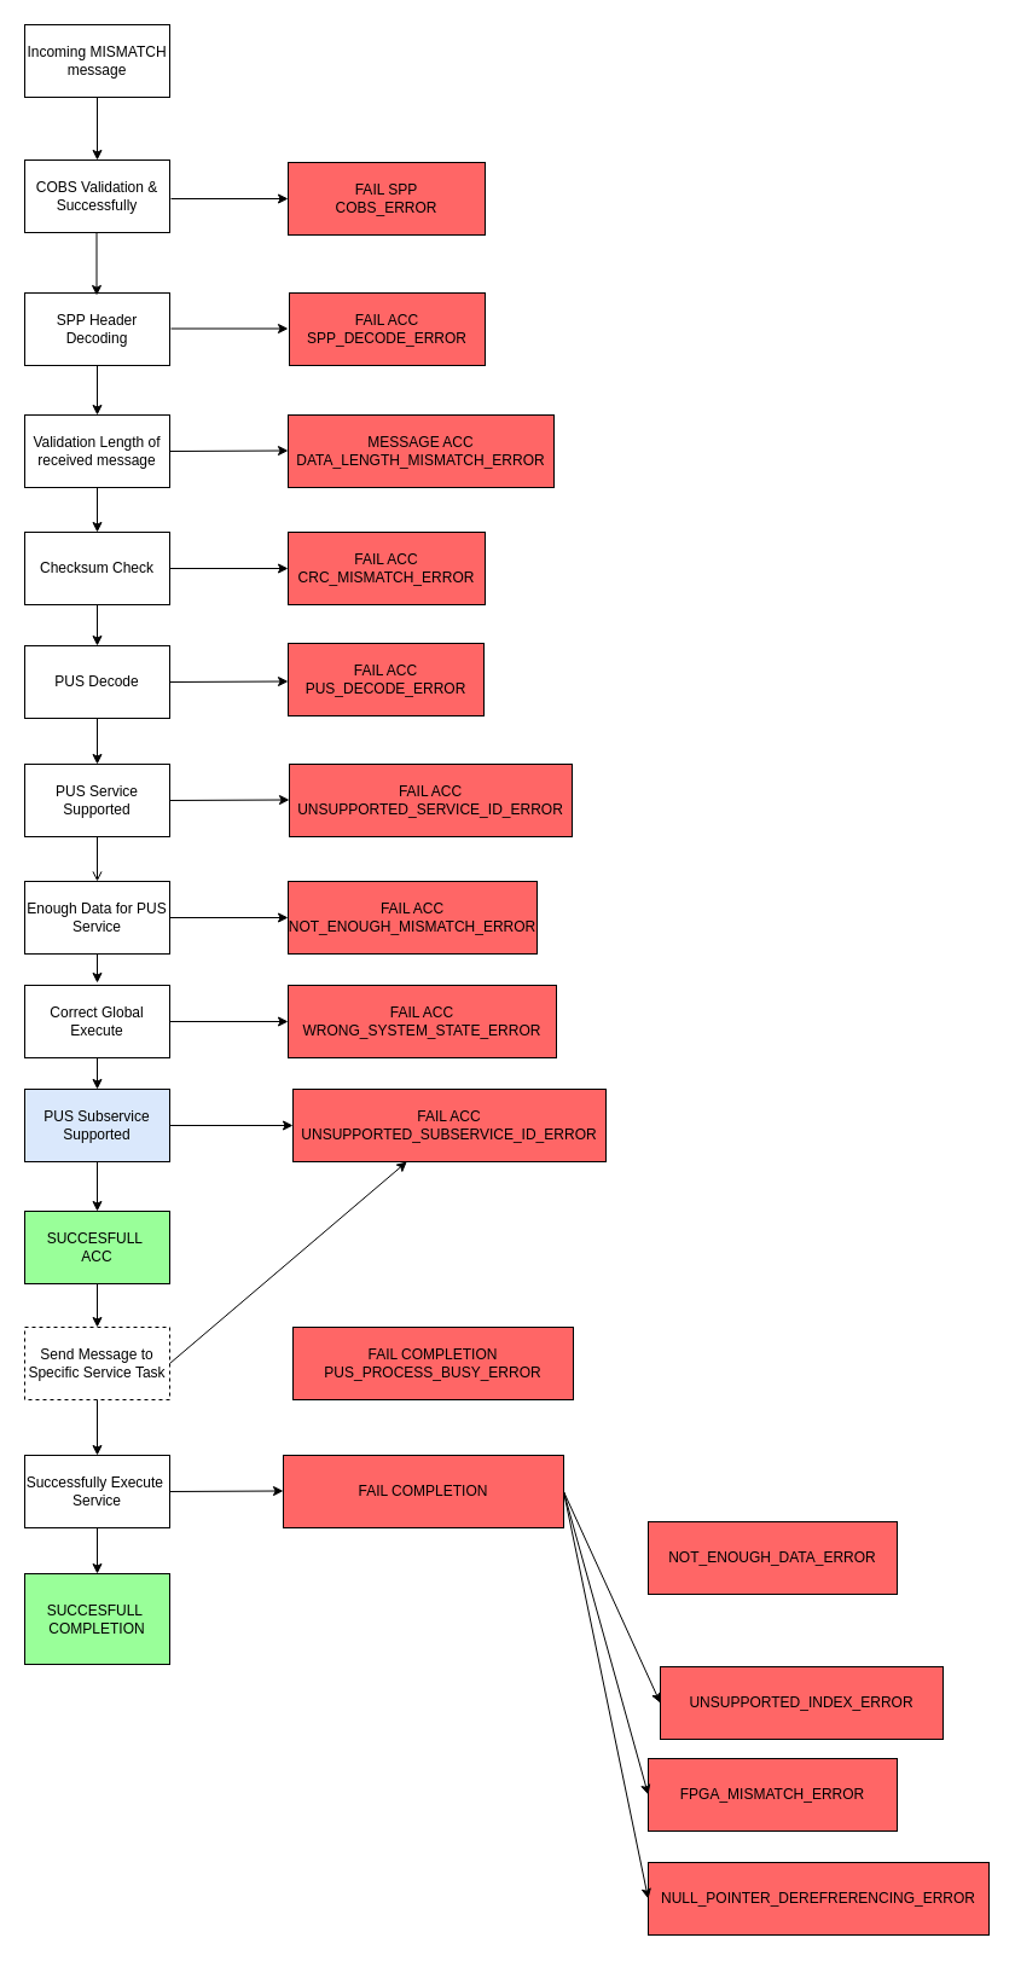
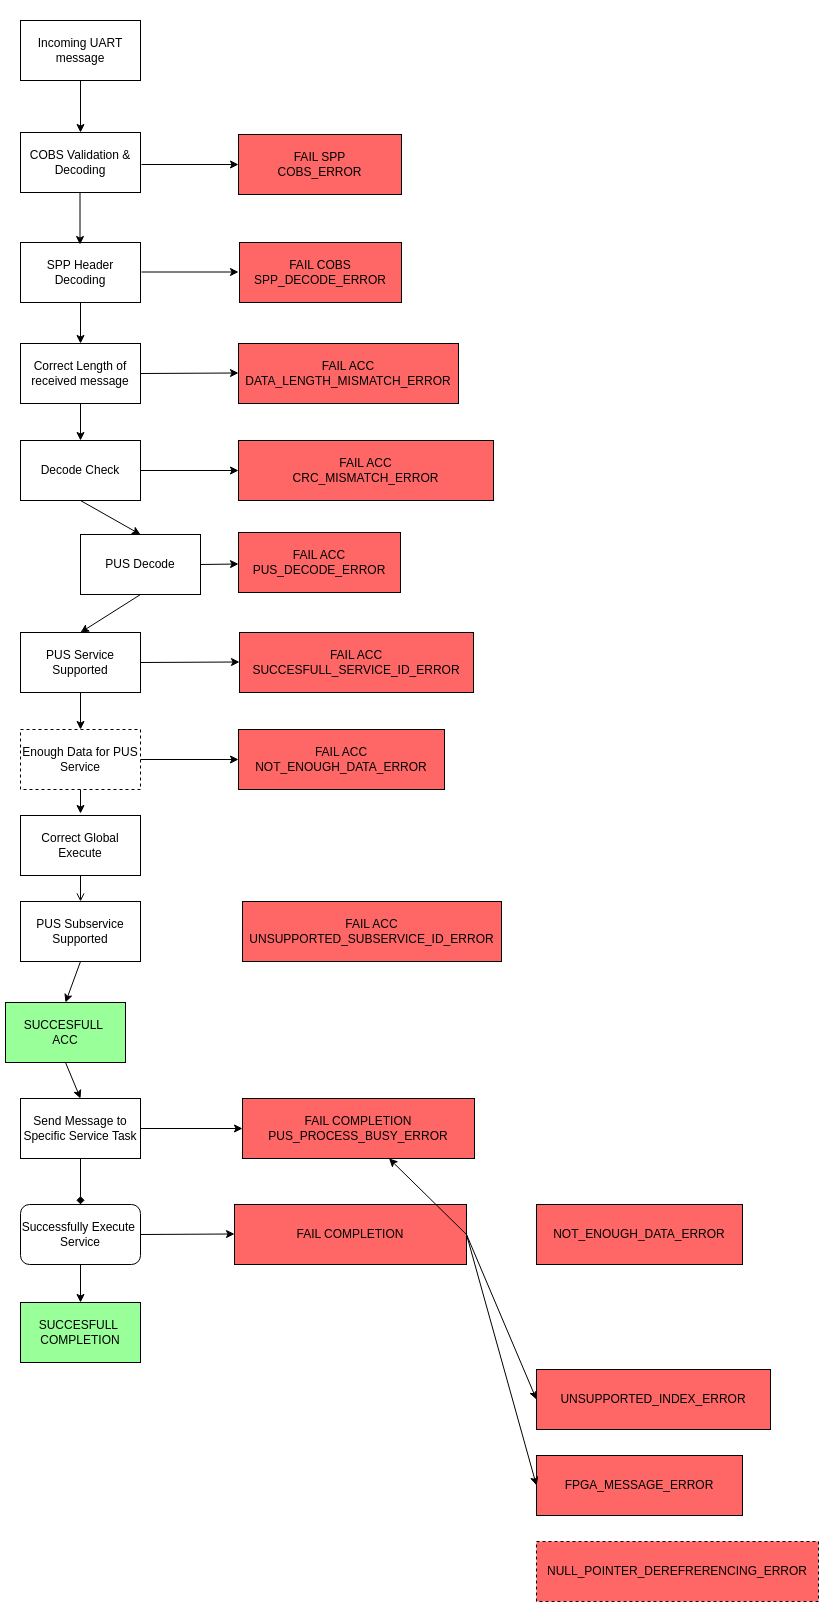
- <mxCell id="2" value="Incoming MISMATCH message" style="rounded=0;whiteSpace=wrap;html=1;" vertex="1" parent="1"><mxGeometry x="20" y="20" width="120" height="60" as="geometry" /></mxCell>
+ <mxCell id="2" value="Incoming UART message" style="rounded=0;whiteSpace=wrap;html=1;" vertex="1" parent="1"><mxGeometry x="20" y="20" width="120" height="60" as="geometry" /></mxCell>
- <mxCell id="3" value="COBS Validation &amp;amp; Successfully" style="rounded=0;whiteSpace=wrap;html=1;" vertex="1" parent="1"><mxGeometry x="20" y="132" width="120" height="60" as="geometry" /></mxCell>
+ <mxCell id="3" value="COBS Validation &amp;amp; Decoding" style="rounded=0;whiteSpace=wrap;html=1;" vertex="1" parent="1"><mxGeometry x="20" y="132" width="120" height="60" as="geometry" /></mxCell>
- <mxCell id="10" value="FAIL ACC&lt;div&gt;SPP_DECODE_ERROR&lt;/div&gt;" style="rounded=0;whiteSpace=wrap;html=1;fillColor=#FF6666;" vertex="1" parent="1"><mxGeometry x="239" y="242" width="162" height="60" as="geometry" /></mxCell>
+ <mxCell id="10" value="FAIL COBS&lt;div&gt;SPP_DECODE_ERROR&lt;/div&gt;" style="rounded=0;whiteSpace=wrap;html=1;fillColor=#FF6666;" vertex="1" parent="1"><mxGeometry x="239" y="242" width="162" height="60" as="geometry" /></mxCell>
- <mxCell id="5" value="Validation Length of received message" style="rounded=0;whiteSpace=wrap;html=1;" vertex="1" parent="1"><mxGeometry x="20" y="343" width="120" height="60" as="geometry" /></mxCell>
+ <mxCell id="5" value="Correct Length of received message" style="rounded=0;whiteSpace=wrap;html=1;" vertex="1" parent="1"><mxGeometry x="20" y="343" width="120" height="60" as="geometry" /></mxCell>
- <mxCell id="12" value="MESSAGE ACC&lt;div&gt;DATA_LENGTH_MISMATCH_ERROR&lt;/div&gt;" style="rounded=0;whiteSpace=wrap;html=1;fillColor=#FF6666;" vertex="1" parent="1"><mxGeometry x="238" y="343" width="220" height="60" as="geometry" /></mxCell>
+ <mxCell id="12" value="FAIL ACC&lt;div&gt;DATA_LENGTH_MISMATCH_ERROR&lt;/div&gt;" style="rounded=0;whiteSpace=wrap;html=1;fillColor=#FF6666;" vertex="1" parent="1"><mxGeometry x="238" y="343" width="220" height="60" as="geometry" /></mxCell>
- <mxCell id="6" value="Checksum Check" style="rounded=0;whiteSpace=wrap;html=1;" vertex="1" parent="1"><mxGeometry x="20" y="440" width="120" height="60" as="geometry" /></mxCell>
+ <mxCell id="6" value="Decode Check" style="rounded=0;whiteSpace=wrap;html=1;" vertex="1" parent="1"><mxGeometry x="20" y="440" width="120" height="60" as="geometry" /></mxCell>
- <mxCell id="14" value="FAIL ACC&lt;div&gt;CRC_MISMATCH_ERROR&lt;/div&gt;" style="rounded=0;whiteSpace=wrap;html=1;fillColor=#FF6666;" vertex="1" parent="1"><mxGeometry x="238" y="440" width="163" height="60" as="geometry" /></mxCell>
+ <mxCell id="14" value="FAIL ACC&lt;div&gt;CRC_MISMATCH_ERROR&lt;/div&gt;" style="rounded=0;whiteSpace=wrap;html=1;fillColor=#FF6666;" vertex="1" parent="1"><mxGeometry x="238" y="440" width="255" height="60" as="geometry" /></mxCell>
- <mxCell id="7" value="PUS Decode" style="rounded=0;whiteSpace=wrap;html=1;" vertex="1" parent="1"><mxGeometry x="20" y="534" width="120" height="60" as="geometry" /></mxCell>
+ <mxCell id="7" value="PUS Decode" style="rounded=0;whiteSpace=wrap;html=1;" vertex="1" parent="1"><mxGeometry x="80" y="534" width="120" height="60" as="geometry" /></mxCell>
- <mxCell id="23" value="FAIL ACC&lt;div&gt;UNSUPPORTED_SERVICE_ID_ERROR&lt;/div&gt;" style="rounded=0;whiteSpace=wrap;html=1;fillColor=#FF6666;" vertex="1" parent="1"><mxGeometry x="239" y="632" width="234" height="60" as="geometry" /></mxCell>
+ <mxCell id="23" value="FAIL ACC&lt;div&gt;SUCCESFULL_SERVICE_ID_ERROR&lt;/div&gt;" style="rounded=0;whiteSpace=wrap;html=1;fillColor=#FF6666;" vertex="1" parent="1"><mxGeometry x="239" y="632" width="234" height="60" as="geometry" /></mxCell>
- <mxCell id="32" value="" style="endArrow=open;html=1;rounded=0;exitX=0.5;exitY=1;exitDx=0;exitDy=0;" edge="1" parent="1" source="22" target="25"><mxGeometry width="50" height="50" relative="1" as="geometry"><mxPoint x="340" y="570" as="sourcePoint" /><mxPoint x="390" y="520" as="targetPoint" /></mxGeometry></mxCell>
+ <mxCell id="32" value="" style="endArrow=classic;html=1;rounded=0;exitX=0.5;exitY=1;exitDx=0;exitDy=0;" edge="1" parent="1" source="22" target="25"><mxGeometry width="50" height="50" relative="1" as="geometry"><mxPoint x="340" y="570" as="sourcePoint" /><mxPoint x="390" y="520" as="targetPoint" /></mxGeometry></mxCell>
- <mxCell id="25" value="Enough Data for PUS Service" style="rounded=0;whiteSpace=wrap;html=1;" vertex="1" parent="1"><mxGeometry x="20" y="729" width="120" height="60" as="geometry" /></mxCell>
+ <mxCell id="25" value="Enough Data for PUS Service" style="rounded=0;whiteSpace=wrap;html=1;dashed=1;" vertex="1" parent="1"><mxGeometry x="20" y="729" width="120" height="60" as="geometry" /></mxCell>
- <mxCell id="27" value="FAIL ACC&lt;div&gt;NOT_ENOUGH_MISMATCH_ERROR&lt;/div&gt;" style="rounded=0;whiteSpace=wrap;html=1;fillColor=#FF6666;" vertex="1" parent="1"><mxGeometry x="238" y="729" width="206" height="60" as="geometry" /></mxCell>
+ <mxCell id="27" value="FAIL ACC&lt;div&gt;NOT_ENOUGH_DATA_ERROR&lt;/div&gt;" style="rounded=0;whiteSpace=wrap;html=1;fillColor=#FF6666;" vertex="1" parent="1"><mxGeometry x="238" y="729" width="206" height="60" as="geometry" /></mxCell>
- <mxCell id="30" value="" style="endArrow=classic;html=1;rounded=0;exitX=1;exitY=0.5;exitDx=0;exitDy=0;entryX=0;entryY=0.5;entryDx=0;entryDy=0;" edge="1" parent="1" source="26" target="29"><mxGeometry width="50" height="50" relative="1" as="geometry"><mxPoint x="158" y="847.5" as="sourcePoint" /><mxPoint x="239" y="847.5" as="targetPoint" /></mxGeometry></mxCell>
- <mxCell id="29" value="FAIL ACC&lt;div&gt;WRONG_SYSTEM_STATE_ERROR&lt;/div&gt;" style="rounded=0;whiteSpace=wrap;html=1;fillColor=#FF6666;" vertex="1" parent="1"><mxGeometry x="238" y="815" width="222" height="60" as="geometry" /></mxCell>
- <mxCell id="38" value="" style="endArrow=classic;html=1;rounded=0;exitX=0.5;exitY=1;exitDx=0;exitDy=0;entryX=0.5;entryY=0;entryDx=0;entryDy=0;" edge="1" parent="1" source="26" target="34"><mxGeometry width="50" height="50" relative="1" as="geometry"><mxPoint x="-188" y="919" as="sourcePoint" /><mxPoint x="-138" y="869" as="targetPoint" /></mxGeometry></mxCell>
+ <mxCell id="38" value="" style="endArrow=open;html=1;rounded=0;exitX=0.5;exitY=1;exitDx=0;exitDy=0;entryX=0.5;entryY=0;entryDx=0;entryDy=0;" edge="1" parent="1" source="26" target="34"><mxGeometry width="50" height="50" relative="1" as="geometry"><mxPoint x="-188" y="919" as="sourcePoint" /><mxPoint x="-138" y="869" as="targetPoint" /></mxGeometry></mxCell>
- <mxCell id="34" value="PUS Subservice&lt;div&gt;Supported&lt;/div&gt;" style="rounded=0;whiteSpace=wrap;html=1;fillColor=#dae8fc;" vertex="1" parent="1"><mxGeometry x="20" y="901" width="120" height="60" as="geometry" /></mxCell>
+ <mxCell id="34" value="PUS Subservice&lt;div&gt;Supported&lt;/div&gt;" style="rounded=0;whiteSpace=wrap;html=1;" vertex="1" parent="1"><mxGeometry x="20" y="901" width="120" height="60" as="geometry" /></mxCell>
- <mxCell id="36" value="" style="endArrow=classic;html=1;rounded=0;exitX=1;exitY=0.5;exitDx=0;exitDy=0;entryX=0;entryY=0.5;entryDx=0;entryDy=0;" edge="1" parent="1" source="34" target="35"><mxGeometry width="50" height="50" relative="1" as="geometry"><mxPoint x="162" y="932.5" as="sourcePoint" /><mxPoint x="243" y="932.5" as="targetPoint" /></mxGeometry></mxCell>
- <mxCell id="37" value="SUCCESFULL&amp;nbsp;&lt;div&gt;ACC&lt;/div&gt;" style="rounded=0;whiteSpace=wrap;html=1;fillColor=#99FF99;" vertex="1" parent="1"><mxGeometry x="20" y="1002" width="120" height="60" as="geometry" /></mxCell>
+ <mxCell id="37" value="SUCCESFULL&amp;nbsp;&lt;div&gt;ACC&lt;/div&gt;" style="rounded=0;whiteSpace=wrap;html=1;fillColor=#99FF99;" vertex="1" parent="1"><mxGeometry x="5" y="1002" width="120" height="60" as="geometry" /></mxCell>
- <mxCell id="41" value="" style="endArrow=classic;html=1;rounded=0;exitX=1;exitY=0.5;exitDx=0;exitDy=0;" edge="1" parent="1" source="40" target="35"><mxGeometry width="50" height="50" relative="1" as="geometry"><mxPoint x="158" y="1125.5" as="sourcePoint" /><mxPoint x="239" y="1125.5" as="targetPoint" /></mxGeometry></mxCell>
+ <mxCell id="41" value="" style="endArrow=classic;html=1;rounded=0;exitX=1;exitY=0.5;exitDx=0;exitDy=0;entryX=0;entryY=0.5;entryDx=0;entryDy=0;" edge="1" parent="1" source="40" target="42"><mxGeometry width="50" height="50" relative="1" as="geometry"><mxPoint x="158" y="1125.5" as="sourcePoint" /><mxPoint x="239" y="1125.5" as="targetPoint" /></mxGeometry></mxCell>
- <mxCell id="40" value="Send Message to Specific Service Task" style="rounded=0;whiteSpace=wrap;html=1;dashed=1;" vertex="1" parent="1"><mxGeometry x="20" y="1098" width="120" height="60" as="geometry" /></mxCell>
+ <mxCell id="40" value="Send Message to Specific Service Task" style="rounded=0;whiteSpace=wrap;html=1;" vertex="1" parent="1"><mxGeometry x="20" y="1098" width="120" height="60" as="geometry" /></mxCell>
- <mxCell id="46" value="" style="endArrow=classic;html=1;rounded=0;exitX=0.5;exitY=1;exitDx=0;exitDy=0;entryX=0.5;entryY=0;entryDx=0;entryDy=0;" edge="1" parent="1" source="40" target="44"><mxGeometry width="50" height="50" relative="1" as="geometry"><mxPoint x="340" y="1070" as="sourcePoint" /><mxPoint x="390" y="1020" as="targetPoint" /></mxGeometry></mxCell>
+ <mxCell id="46" value="" style="endArrow=diamond;html=1;rounded=0;exitX=0.5;exitY=1;exitDx=0;exitDy=0;entryX=0.5;entryY=0;entryDx=0;entryDy=0;" edge="1" parent="1" source="40" target="44"><mxGeometry width="50" height="50" relative="1" as="geometry"><mxPoint x="340" y="1070" as="sourcePoint" /><mxPoint x="390" y="1020" as="targetPoint" /></mxGeometry></mxCell>
- <mxCell id="44" value="Successfully Execute&amp;nbsp;&lt;div&gt;Service&lt;/div&gt;" style="rounded=0;whiteSpace=wrap;html=1;" vertex="1" parent="1"><mxGeometry x="20" y="1204" width="120" height="60" as="geometry" /></mxCell>
+ <mxCell id="44" value="Successfully Execute&amp;nbsp;&lt;div&gt;Service&lt;/div&gt;" style="whiteSpace=wrap;html=1;rounded=1;" vertex="1" parent="1"><mxGeometry x="20" y="1204" width="120" height="60" as="geometry" /></mxCell>
- <mxCell id="50" value="NOT_ENOUGH_DATA_ERROR" style="rounded=0;whiteSpace=wrap;html=1;fillColor=#FF6666;" vertex="1" parent="1"><mxGeometry x="536" y="1259" width="206" height="60" as="geometry" /></mxCell>
+ <mxCell id="50" value="NOT_ENOUGH_DATA_ERROR" style="rounded=0;whiteSpace=wrap;html=1;fillColor=#FF6666;" vertex="1" parent="1"><mxGeometry x="536" y="1204" width="206" height="60" as="geometry" /></mxCell>
- <mxCell id="45" value="SUCCESFULL&amp;nbsp;&lt;div&gt;COMPLETION&lt;/div&gt;" style="rounded=0;whiteSpace=wrap;html=1;fillColor=#99FF99;" vertex="1" parent="1"><mxGeometry x="20" y="1302" width="120" height="75" as="geometry" /></mxCell>
+ <mxCell id="45" value="SUCCESFULL&amp;nbsp;&lt;div&gt;COMPLETION&lt;/div&gt;" style="rounded=0;whiteSpace=wrap;html=1;fillColor=#99FF99;" vertex="1" parent="1"><mxGeometry x="20" y="1302" width="120" height="60" as="geometry" /></mxCell>
- <mxCell id="51" value="UNSUPPORTED_INDEX_ERROR" style="rounded=0;whiteSpace=wrap;html=1;fillColor=#FF6666;" vertex="1" parent="1"><mxGeometry x="546" y="1379" width="234" height="60" as="geometry" /></mxCell>
+ <mxCell id="51" value="UNSUPPORTED_INDEX_ERROR" style="rounded=0;whiteSpace=wrap;html=1;fillColor=#FF6666;" vertex="1" parent="1"><mxGeometry x="536" y="1369" width="234" height="60" as="geometry" /></mxCell>
- <mxCell id="56" value="" style="endArrow=classic;html=1;rounded=0;exitX=1;exitY=0.5;exitDx=0;exitDy=0;entryX=0;entryY=0.5;entryDx=0;entryDy=0;" edge="1" parent="1" source="48" target="53"><mxGeometry width="50" height="50" relative="1" as="geometry"><mxPoint x="340" y="1370" as="sourcePoint" /><mxPoint x="390" y="1320" as="targetPoint" /></mxGeometry></mxCell>
+ <mxCell id="56" value="" style="endArrow=classic;html=1;rounded=0;exitX=1;exitY=0.5;exitDx=0;exitDy=0;" edge="1" parent="1" source="48" target="42"><mxGeometry width="50" height="50" relative="1" as="geometry"><mxPoint x="340" y="1370" as="sourcePoint" /><mxPoint x="390" y="1320" as="targetPoint" /></mxGeometry></mxCell>
- <mxCell id="52" value="FPGA_MISMATCH_ERROR" style="rounded=0;whiteSpace=wrap;html=1;fillColor=#FF6666;" vertex="1" parent="1"><mxGeometry x="536" y="1455" width="206" height="60" as="geometry" /></mxCell>
+ <mxCell id="52" value="FPGA_MESSAGE_ERROR" style="rounded=0;whiteSpace=wrap;html=1;fillColor=#FF6666;" vertex="1" parent="1"><mxGeometry x="536" y="1455" width="206" height="60" as="geometry" /></mxCell>
- <mxCell id="53" value="NULL_POINTER_DEREFRERENCING_ERROR" style="rounded=0;whiteSpace=wrap;html=1;fillColor=#FF6666;" vertex="1" parent="1"><mxGeometry x="536" y="1541" width="282" height="60" as="geometry" /></mxCell>
+ <mxCell id="53" value="NULL_POINTER_DEREFRERENCING_ERROR" style="rounded=0;whiteSpace=wrap;html=1;fillColor=#FF6666;dashed=1;" vertex="1" parent="1"><mxGeometry x="536" y="1541" width="282" height="60" as="geometry" /></mxCell>
